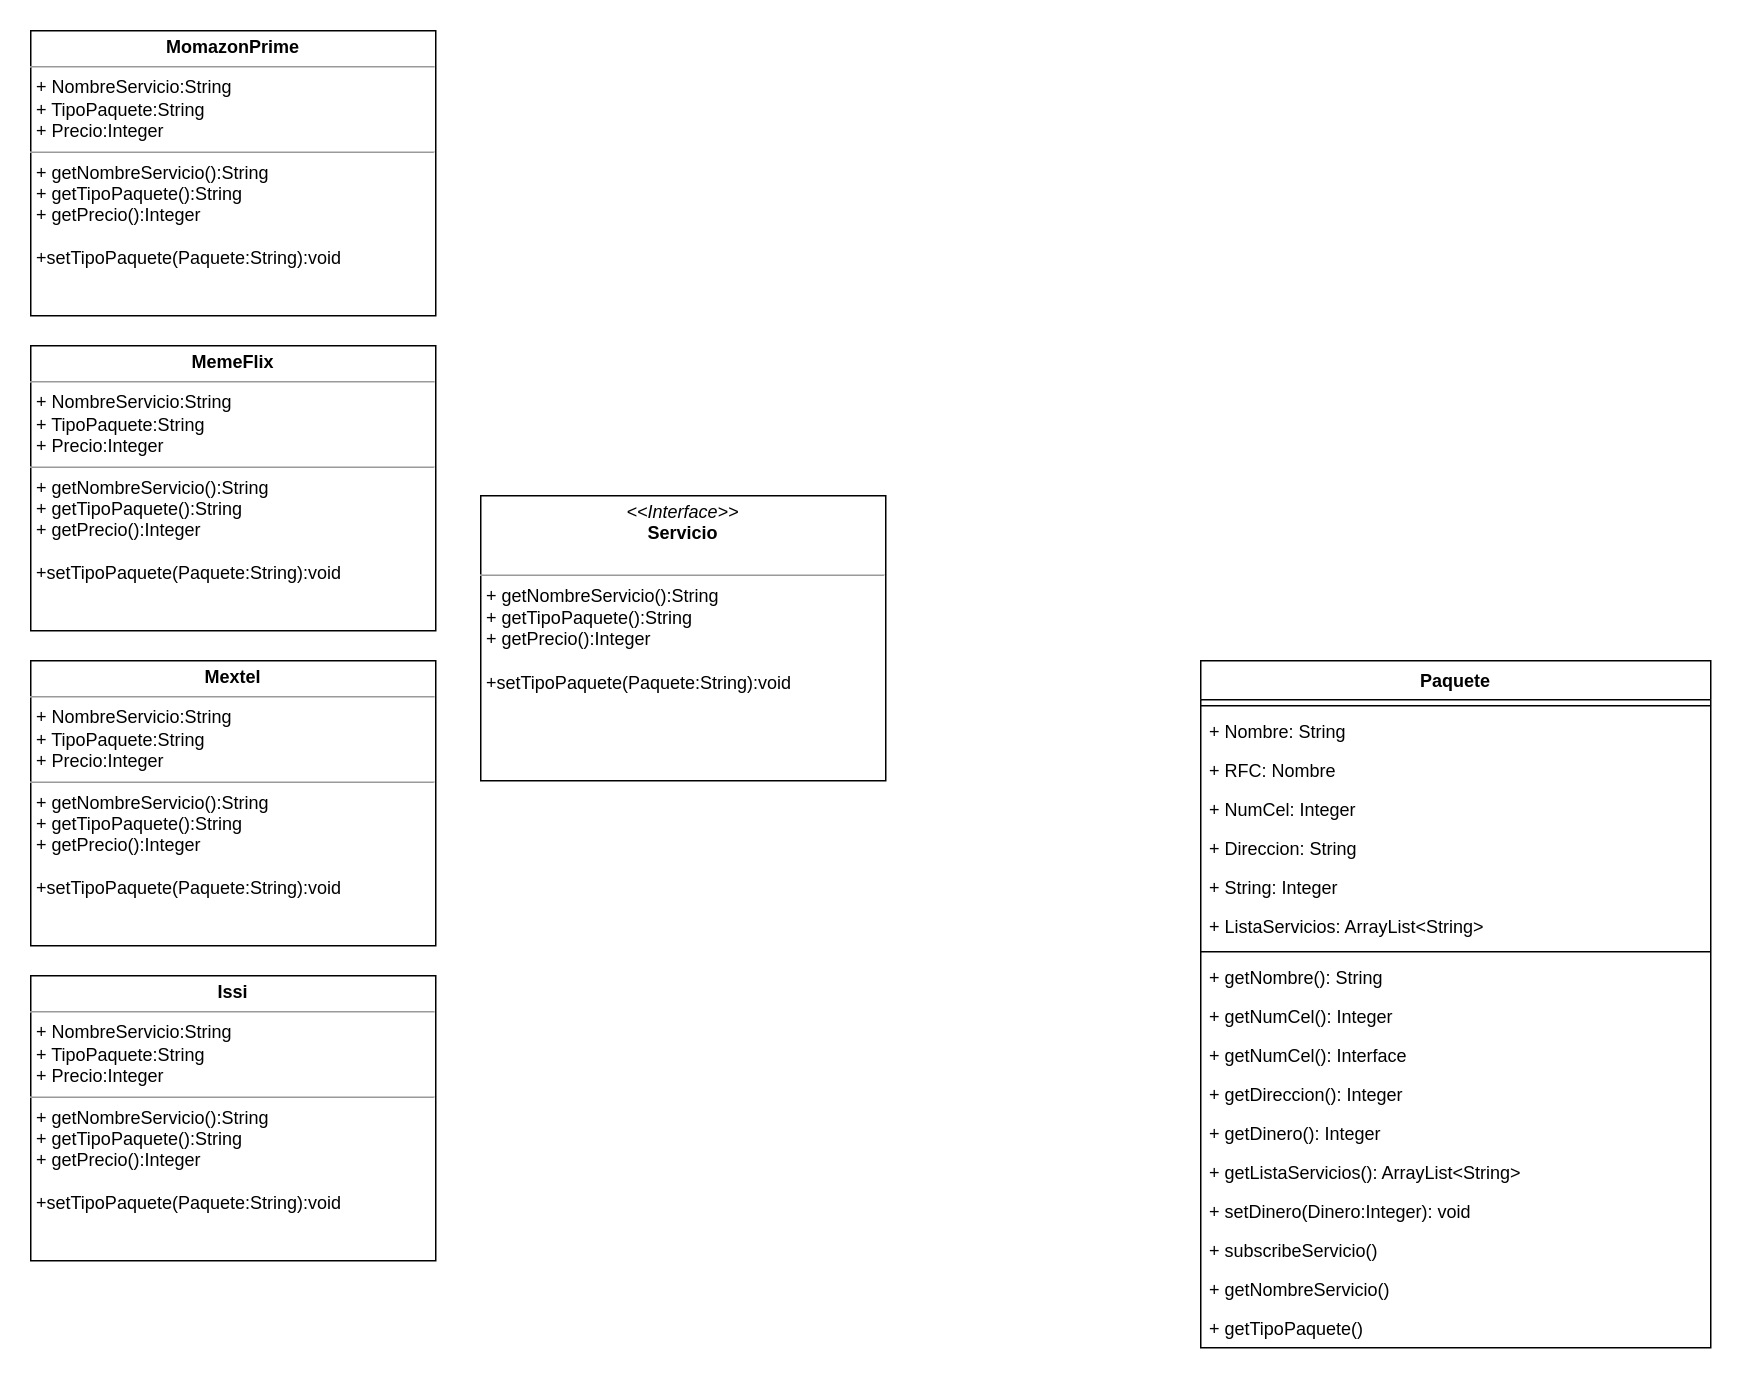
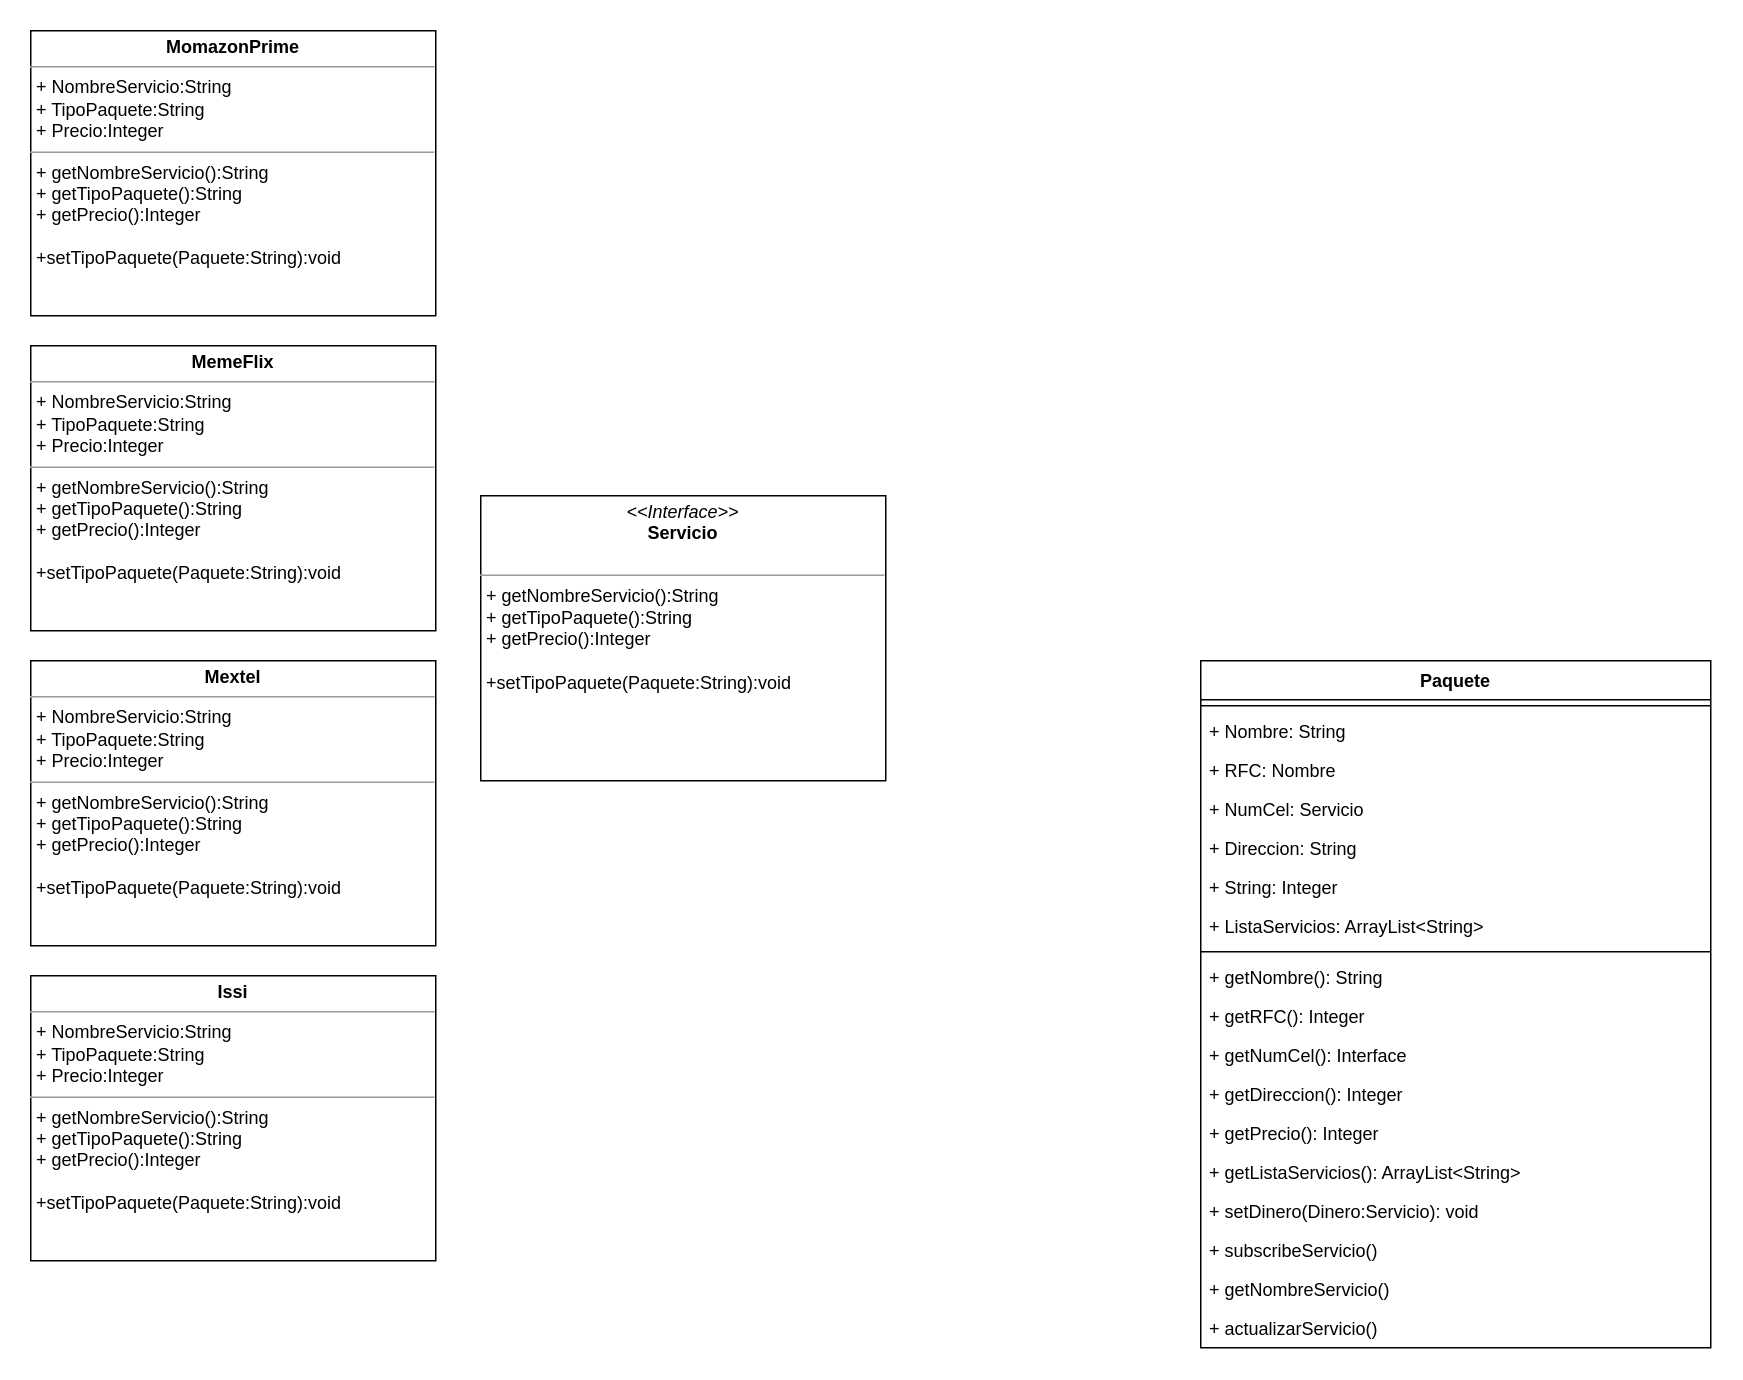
- <mxCell id="7" value="+ NumCel: Integer" style="text;strokeColor=none;fillColor=none;align=left;verticalAlign=top;spacingLeft=4;spacingRight=4;overflow=hidden;rotatable=0;points=[[0,0.5],[1,0.5]];portConstraint=eastwest;" vertex="1" parent="3"><mxGeometry y="86" width="340" height="26" as="geometry" /></mxCell>
+ <mxCell id="7" value="+ NumCel: Servicio" style="text;strokeColor=none;fillColor=none;align=left;verticalAlign=top;spacingLeft=4;spacingRight=4;overflow=hidden;rotatable=0;points=[[0,0.5],[1,0.5]];portConstraint=eastwest;" vertex="1" parent="3"><mxGeometry y="86" width="340" height="26" as="geometry" /></mxCell>
- <mxCell id="13" value="+ getNumCel(): Integer" style="text;strokeColor=none;fillColor=none;align=left;verticalAlign=top;spacingLeft=4;spacingRight=4;overflow=hidden;rotatable=0;points=[[0,0.5],[1,0.5]];portConstraint=eastwest;" vertex="1" parent="3"><mxGeometry y="224" width="340" height="26" as="geometry" /></mxCell>
+ <mxCell id="13" value="+ getRFC(): Integer" style="text;strokeColor=none;fillColor=none;align=left;verticalAlign=top;spacingLeft=4;spacingRight=4;overflow=hidden;rotatable=0;points=[[0,0.5],[1,0.5]];portConstraint=eastwest;" vertex="1" parent="3"><mxGeometry y="224" width="340" height="26" as="geometry" /></mxCell>
- <mxCell id="16" value="+ getDinero(): Integer" style="text;strokeColor=none;fillColor=none;align=left;verticalAlign=top;spacingLeft=4;spacingRight=4;overflow=hidden;rotatable=0;points=[[0,0.5],[1,0.5]];portConstraint=eastwest;" vertex="1" parent="3"><mxGeometry y="302" width="340" height="26" as="geometry" /></mxCell>
+ <mxCell id="16" value="+ getPrecio(): Integer" style="text;strokeColor=none;fillColor=none;align=left;verticalAlign=top;spacingLeft=4;spacingRight=4;overflow=hidden;rotatable=0;points=[[0,0.5],[1,0.5]];portConstraint=eastwest;" vertex="1" parent="3"><mxGeometry y="302" width="340" height="26" as="geometry" /></mxCell>
- <mxCell id="18" value="+ setDinero(Dinero:Integer): void" style="text;strokeColor=none;fillColor=none;align=left;verticalAlign=top;spacingLeft=4;spacingRight=4;overflow=hidden;rotatable=0;points=[[0,0.5],[1,0.5]];portConstraint=eastwest;" vertex="1" parent="3"><mxGeometry y="354" width="340" height="26" as="geometry" /></mxCell>
+ <mxCell id="18" value="+ setDinero(Dinero:Servicio): void" style="text;strokeColor=none;fillColor=none;align=left;verticalAlign=top;spacingLeft=4;spacingRight=4;overflow=hidden;rotatable=0;points=[[0,0.5],[1,0.5]];portConstraint=eastwest;" vertex="1" parent="3"><mxGeometry y="354" width="340" height="26" as="geometry" /></mxCell>
- <mxCell id="21" value="+ getTipoPaquete()" style="text;strokeColor=none;fillColor=none;align=left;verticalAlign=top;spacingLeft=4;spacingRight=4;overflow=hidden;rotatable=0;points=[[0,0.5],[1,0.5]];portConstraint=eastwest;" vertex="1" parent="3"><mxGeometry y="432" width="340" height="26" as="geometry" /></mxCell>
+ <mxCell id="21" value="+ actualizarServicio()" style="text;strokeColor=none;fillColor=none;align=left;verticalAlign=top;spacingLeft=4;spacingRight=4;overflow=hidden;rotatable=0;points=[[0,0.5],[1,0.5]];portConstraint=eastwest;" vertex="1" parent="3"><mxGeometry y="432" width="340" height="26" as="geometry" /></mxCell>
